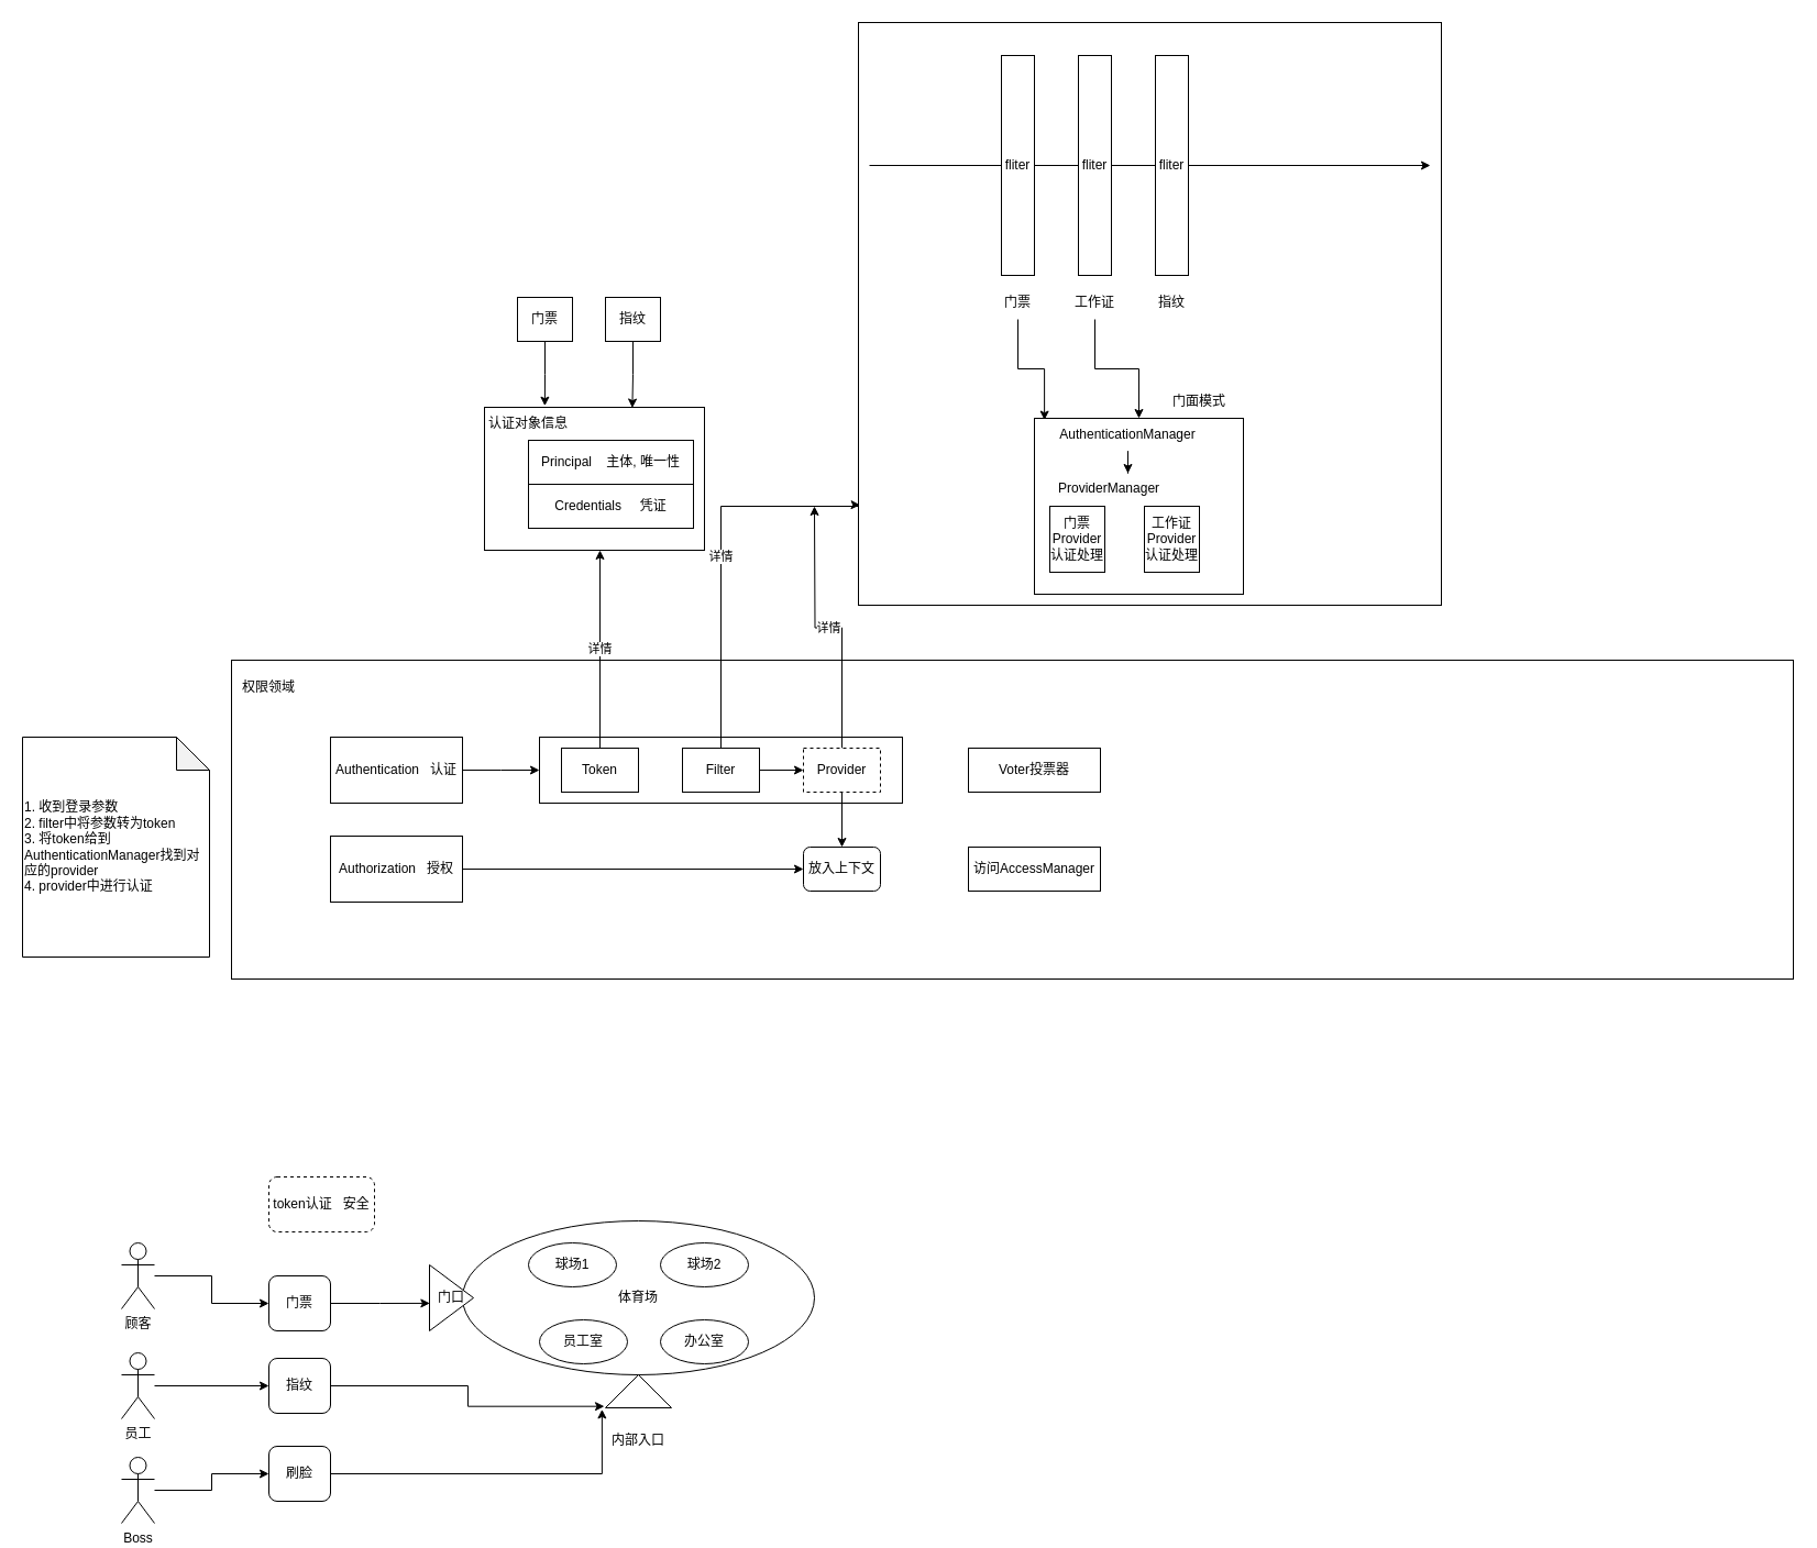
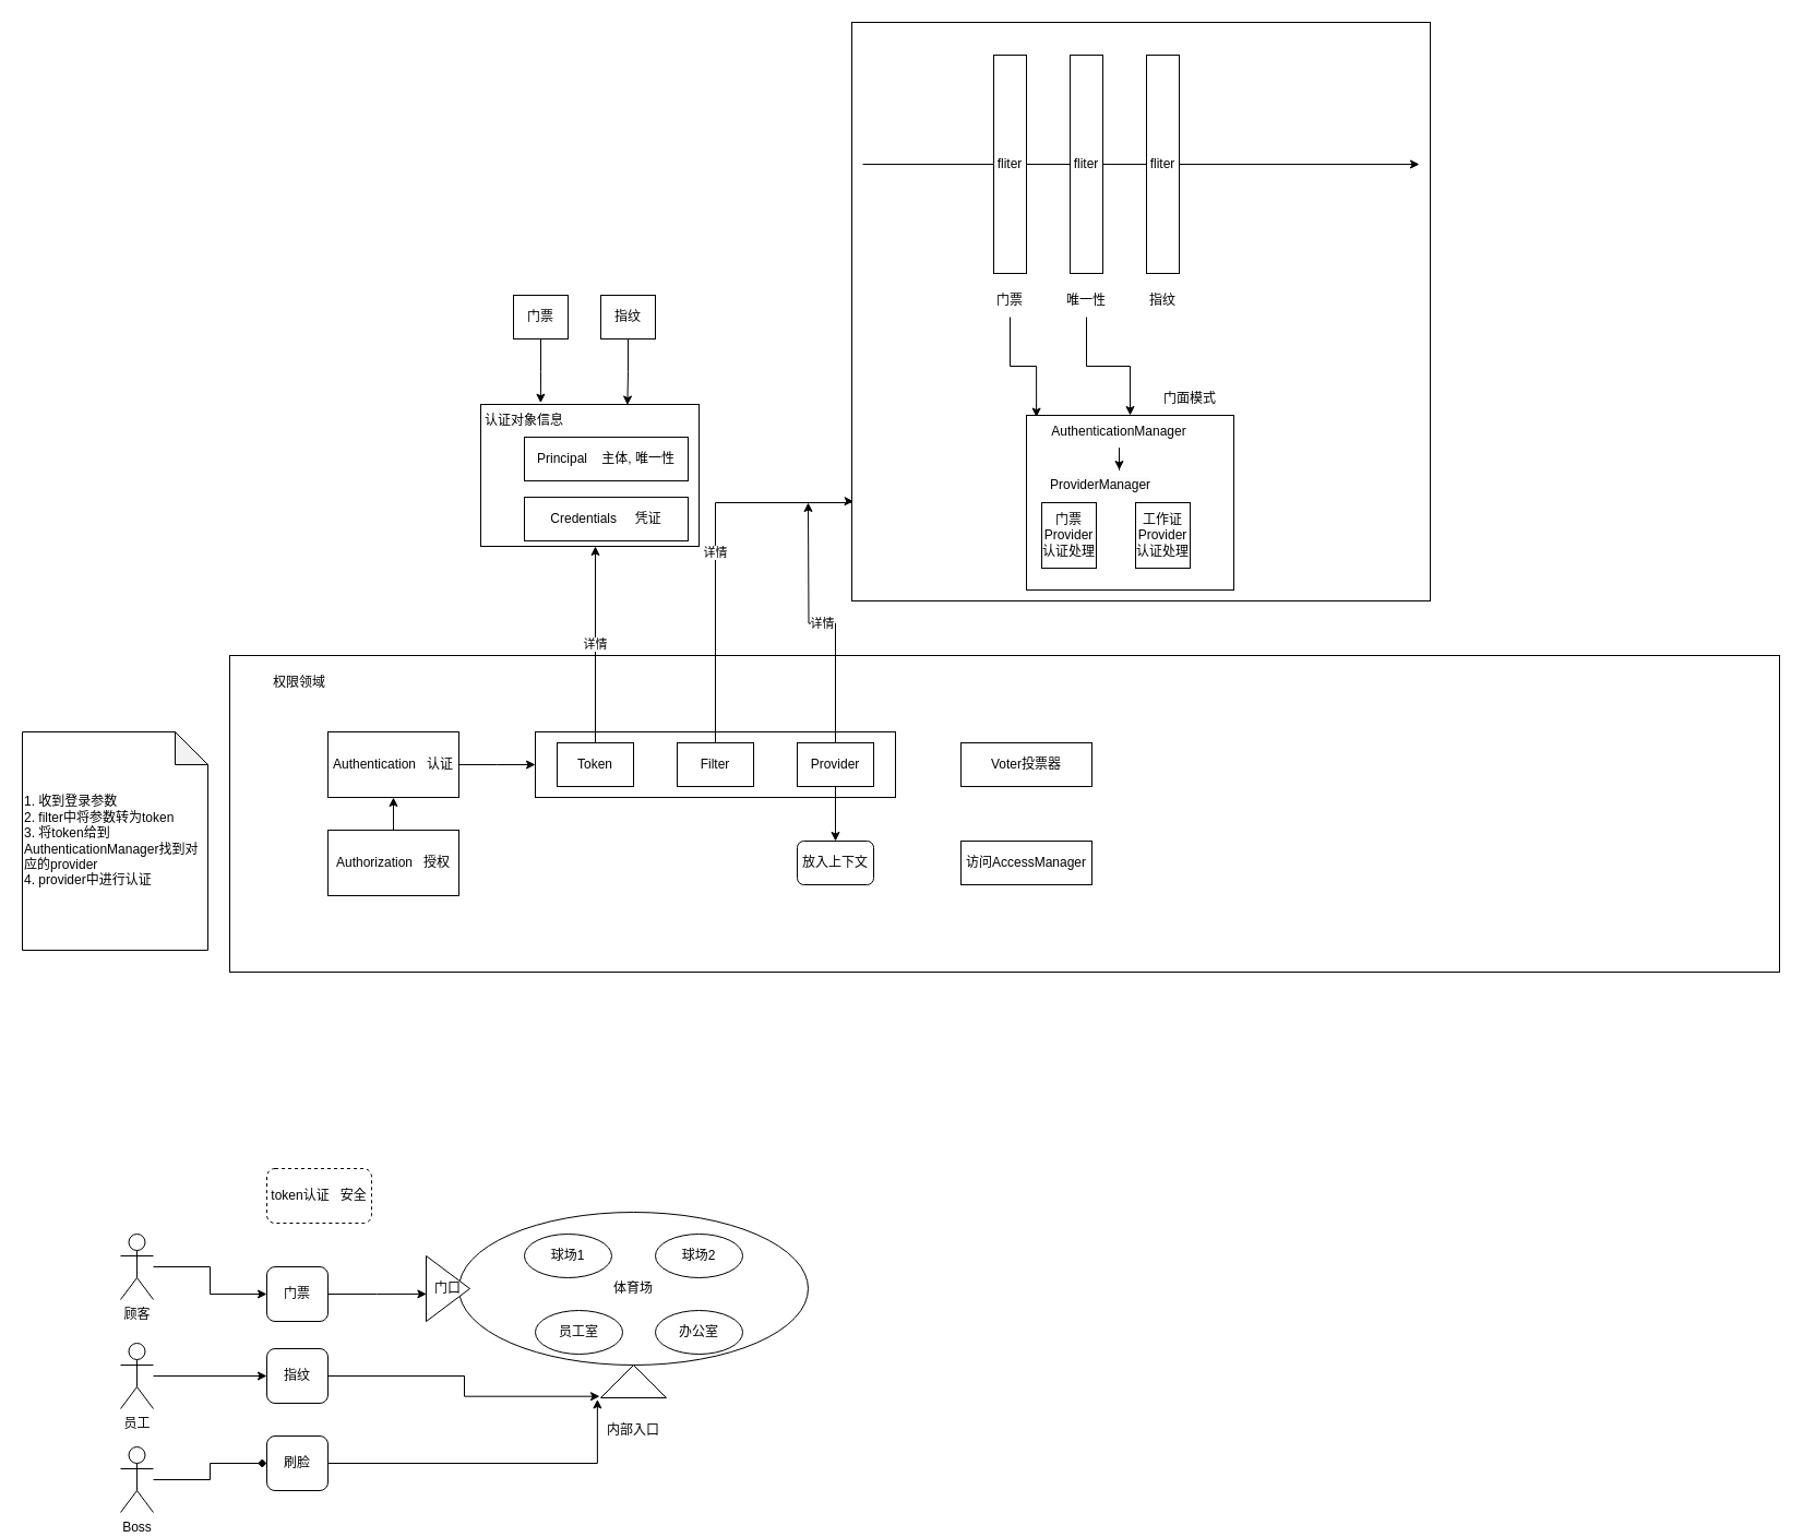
- <mxCell id="44" value="工作证" style="text;html=1;strokeColor=none;fillColor=none;align=center;verticalAlign=middle;whiteSpace=wrap;rounded=0;" vertex="1" parent="28"><mxGeometry x="185" y="240" width="60" height="30" as="geometry" /></mxCell>
+ <mxCell id="44" value="唯一性" style="text;html=1;strokeColor=none;fillColor=none;align=center;verticalAlign=middle;whiteSpace=wrap;rounded=0;" vertex="1" parent="28"><mxGeometry x="185" y="240" width="60" height="30" as="geometry" /></mxCell>
- <mxCell id="15" value="Credentials&amp;nbsp; &amp;nbsp; &amp;nbsp;凭证" style="rounded=0;whiteSpace=wrap;html=1;" vertex="1" parent="12"><mxGeometry x="40" y="70" width="150" height="40" as="geometry" /></mxCell>
+ <mxCell id="15" value="Credentials&amp;nbsp; &amp;nbsp; &amp;nbsp;凭证" style="rounded=0;whiteSpace=wrap;html=1;" vertex="1" parent="12"><mxGeometry x="40" y="85" width="150" height="40" as="geometry" /></mxCell>
- <mxCell id="8" value="权限领域" style="text;html=1;strokeColor=none;fillColor=none;align=center;verticalAlign=middle;whiteSpace=wrap;rounded=0;" vertex="1" parent="1"><mxGeometry x="214" y="610" width="60" height="30" as="geometry" /></mxCell>
+ <mxCell id="8" value="权限领域" style="text;html=1;strokeColor=none;fillColor=none;align=center;verticalAlign=middle;whiteSpace=wrap;rounded=0;" vertex="1" parent="1"><mxGeometry x="244" y="610" width="60" height="30" as="geometry" /></mxCell>
- <mxCell id="21" style="edgeStyle=orthogonalEdgeStyle;rounded=0;orthogonalLoop=1;jettySize=auto;html=1;entryX=0;entryY=0.5;entryDx=0;entryDy=0;" edge="1" parent="1" source="23" target="26"><mxGeometry relative="1" as="geometry" /></mxCell>
- <mxCell id="26" value="Provider" style="rounded=0;whiteSpace=wrap;html=1;dashed=1;" vertex="1" parent="1"><mxGeometry x="730" y="680" width="70" height="40" as="geometry" /></mxCell>
+ <mxCell id="26" value="Provider" style="rounded=0;whiteSpace=wrap;html=1;" vertex="1" parent="1"><mxGeometry x="730" y="680" width="70" height="40" as="geometry" /></mxCell>
- <mxCell id="6" style="edgeStyle=orthogonalEdgeStyle;rounded=0;orthogonalLoop=1;jettySize=auto;html=1;" edge="1" parent="1" source="7" target="27"><mxGeometry relative="1" as="geometry" /></mxCell>
+ <mxCell id="6" style="edgeStyle=orthogonalEdgeStyle;rounded=0;orthogonalLoop=1;jettySize=auto;html=1;" edge="1" parent="1" source="7" target="5"><mxGeometry relative="1" as="geometry" /></mxCell>
- <mxCell id="58" style="edgeStyle=orthogonalEdgeStyle;rounded=0;orthogonalLoop=1;jettySize=auto;html=1;entryX=0;entryY=0.5;entryDx=0;entryDy=0;" edge="1" parent="1" source="59" target="53"><mxGeometry relative="1" as="geometry" /></mxCell>
+ <mxCell id="58" style="edgeStyle=orthogonalEdgeStyle;rounded=0;orthogonalLoop=1;jettySize=auto;html=1;entryX=0;entryY=0.5;entryDx=0;entryDy=0;endArrow=diamond;" edge="1" parent="1" source="59" target="53"><mxGeometry relative="1" as="geometry" /></mxCell>
